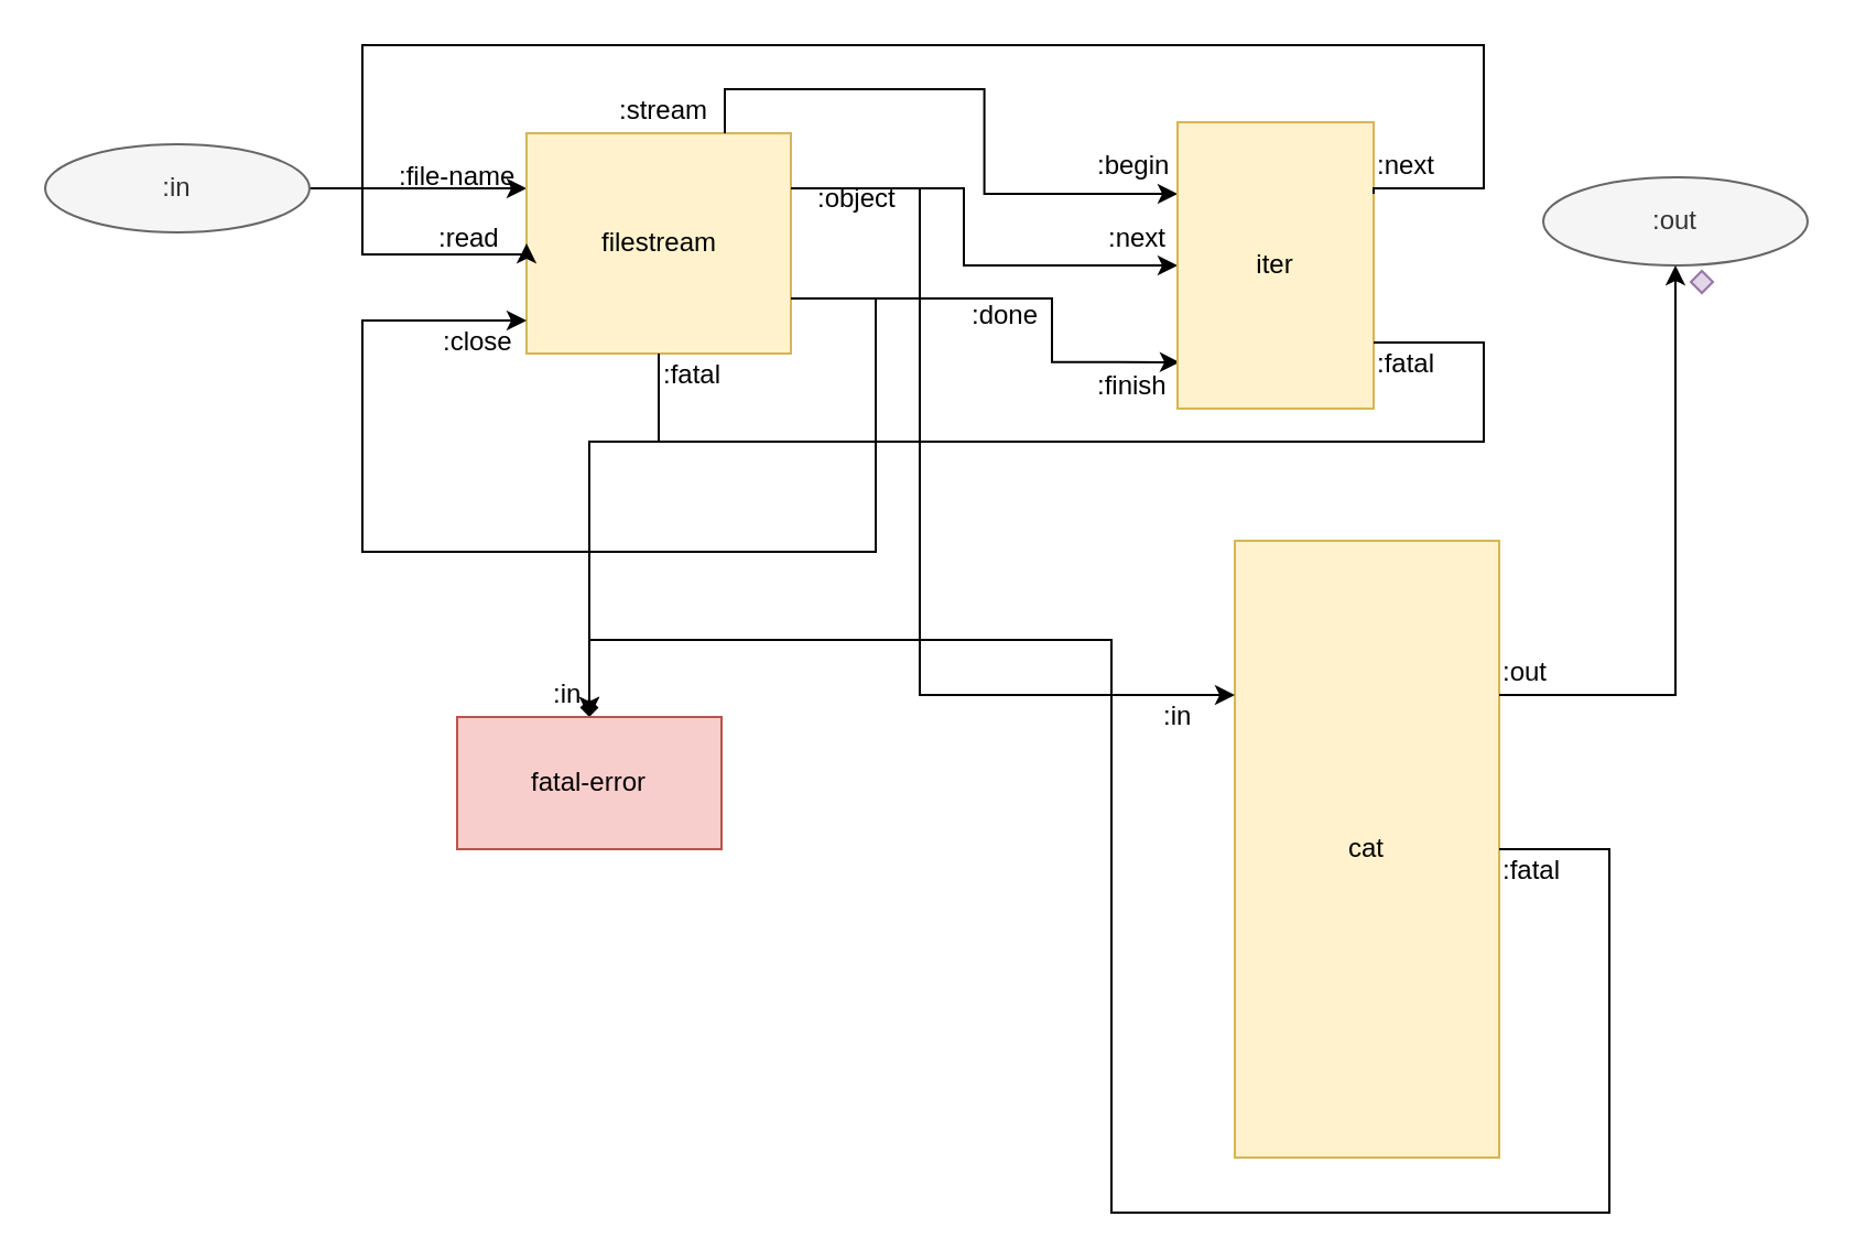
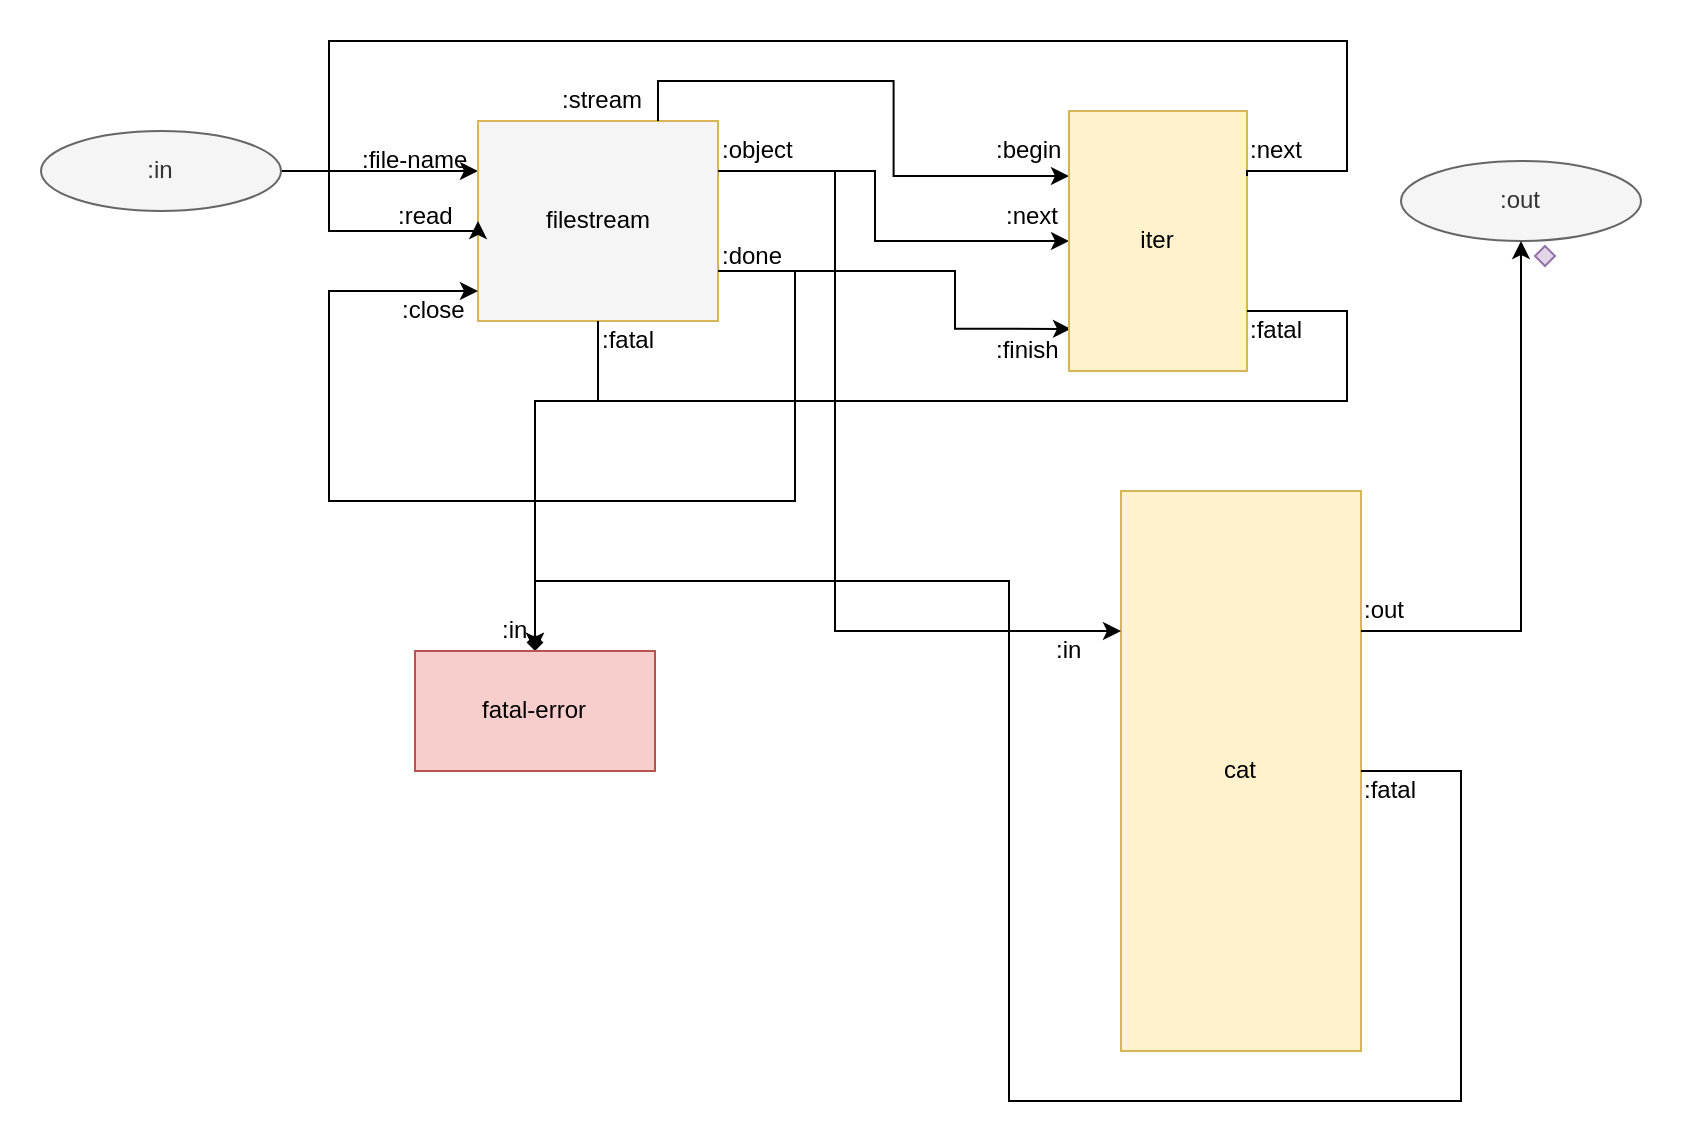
- <mxCell id="33" value=":object" style="text;html=1;resizable=0;points=[];autosize=1;align=left;verticalAlign=top;spacingTop=-4;" parent="1" vertex="1"><mxGeometry x="368.5" y="80" width="50" height="20" as="geometry" /></mxCell>
+ <mxCell id="33" value=":object" style="text;html=1;resizable=0;points=[];autosize=1;align=left;verticalAlign=top;spacingTop=-4;" parent="1" vertex="1"><mxGeometry x="358.5" y="65" width="50" height="20" as="geometry" /></mxCell>
- <mxCell id="7" value="filestream" style="rounded=0;whiteSpace=wrap;html=1;fillColor=#fff2cc;strokeColor=#d6b656;" parent="1" vertex="1"><mxGeometry x="238.5" y="60" width="120" height="100" as="geometry" /></mxCell>
+ <mxCell id="7" value="filestream" style="rounded=0;whiteSpace=wrap;html=1;fillColor=#f5f5f5;strokeColor=#d6b656;" parent="1" vertex="1"><mxGeometry x="238.5" y="60" width="120" height="100" as="geometry" /></mxCell>
- <mxCell id="34" value=":done" style="text;html=1;resizable=0;points=[];autosize=1;align=left;verticalAlign=top;spacingTop=-4;" parent="1" vertex="1"><mxGeometry x="438.5" y="132.5" width="50" height="20" as="geometry" /></mxCell>
+ <mxCell id="34" value=":done" style="text;html=1;resizable=0;points=[];autosize=1;align=left;verticalAlign=top;spacingTop=-4;" parent="1" vertex="1"><mxGeometry x="358.5" y="117.5" width="50" height="20" as="geometry" /></mxCell>
